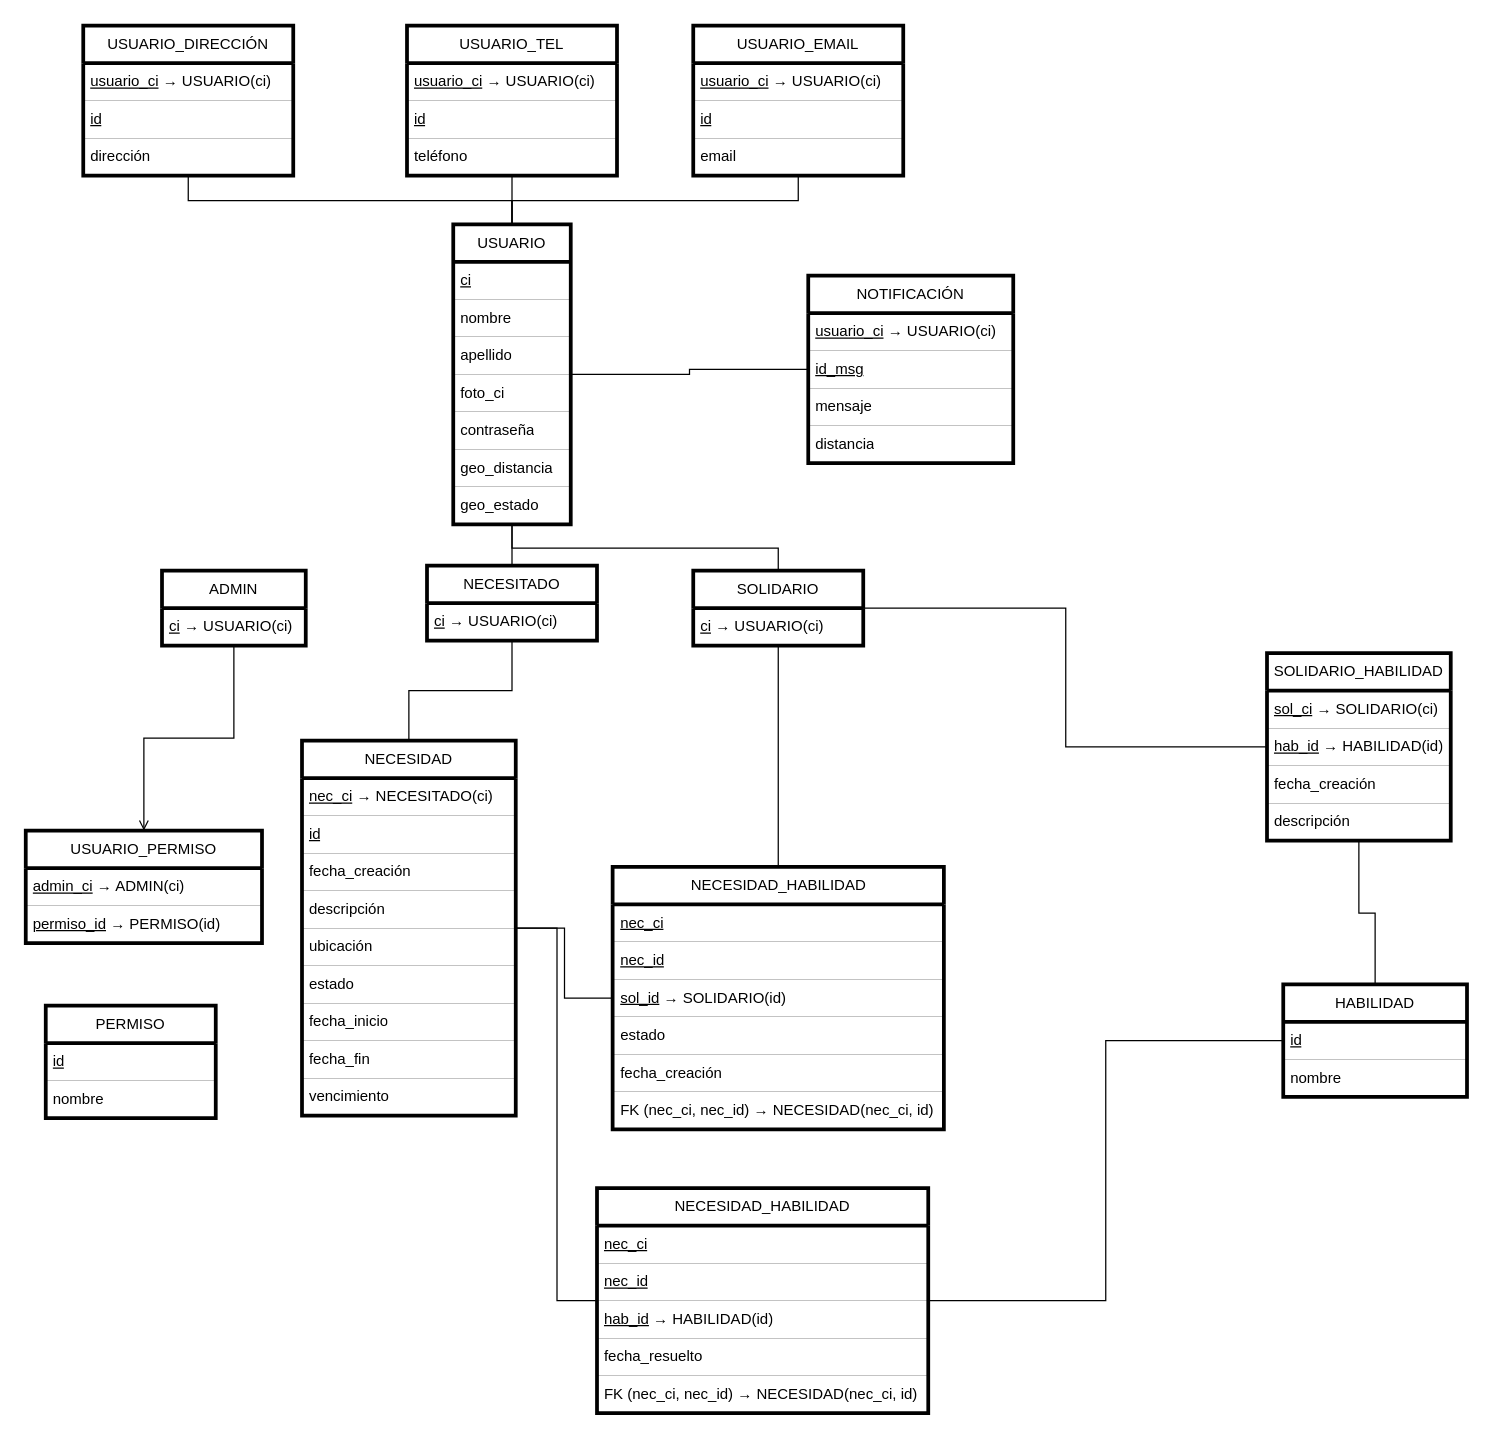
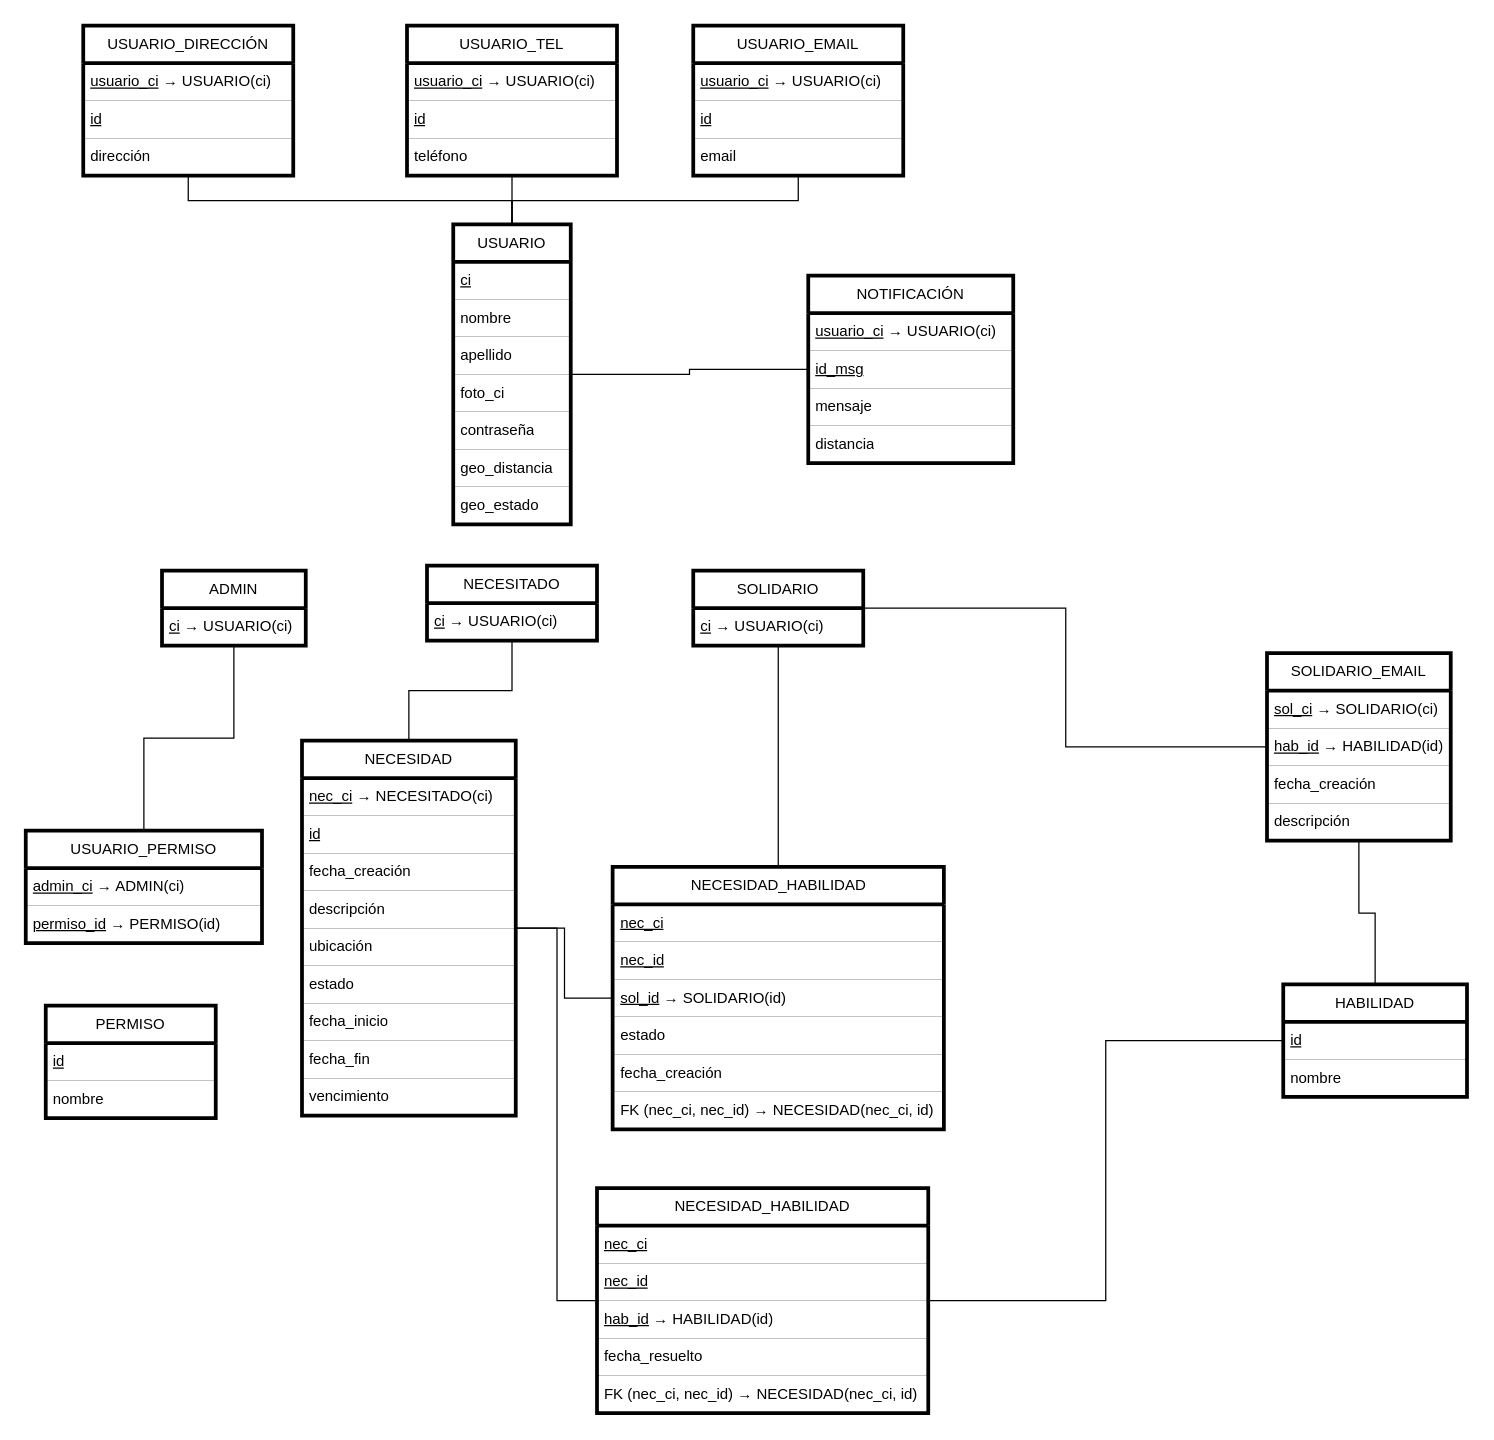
- <mxCell id="32" value="" style="endArrow=none;html=1;rounded=0;edgeStyle=elbowEdgeStyle;strokeWidth=1;elbow=vertical;" edge="1" parent="1" source="30" target="2"><mxGeometry width="50" height="50" relative="1" as="geometry"><mxPoint x="218" y="464" as="sourcePoint" /><mxPoint x="419" y="429" as="targetPoint" /></mxGeometry></mxCell>
- <mxCell id="29" value="" style="endArrow=none;html=1;rounded=0;edgeStyle=elbowEdgeStyle;strokeWidth=1;elbow=vertical;" edge="1" parent="1" source="27" target="2"><mxGeometry width="50" height="50" relative="1" as="geometry"><mxPoint x="419" y="464" as="sourcePoint" /><mxPoint x="419" y="429" as="targetPoint" /></mxGeometry></mxCell>
- <mxCell id="50" value="SOLIDARIO_HABILIDAD" style="swimlane;fontStyle=0;childLayout=stackLayout;horizontal=1;startSize=30;horizontalStack=0;resizeParent=1;resizeParentMax=0;resizeLast=0;collapsible=1;marginBottom=0;whiteSpace=wrap;html=1;strokeWidth=3;" vertex="1" parent="1"><mxGeometry x="1013" y="522" width="147" height="150" as="geometry" /></mxCell>
+ <mxCell id="50" value="SOLIDARIO_EMAIL" style="swimlane;fontStyle=0;childLayout=stackLayout;horizontal=1;startSize=30;horizontalStack=0;resizeParent=1;resizeParentMax=0;resizeLast=0;collapsible=1;marginBottom=0;whiteSpace=wrap;html=1;strokeWidth=3;" vertex="1" parent="1"><mxGeometry x="1013" y="522" width="147" height="150" as="geometry" /></mxCell>
- <mxCell id="26" value="" style="endArrow=open;html=1;rounded=0;edgeStyle=elbowEdgeStyle;strokeWidth=1;elbow=vertical;" edge="1" parent="1" source="21" target="23"><mxGeometry width="50" height="50" relative="1" as="geometry"><mxPoint x="466" y="509" as="sourcePoint" /><mxPoint x="466" y="234" as="targetPoint" /></mxGeometry></mxCell>
+ <mxCell id="26" value="" style="endArrow=none;html=1;rounded=0;edgeStyle=elbowEdgeStyle;strokeWidth=1;elbow=vertical;" edge="1" parent="1" source="21" target="23"><mxGeometry width="50" height="50" relative="1" as="geometry"><mxPoint x="466" y="509" as="sourcePoint" /><mxPoint x="466" y="234" as="targetPoint" /></mxGeometry></mxCell>
